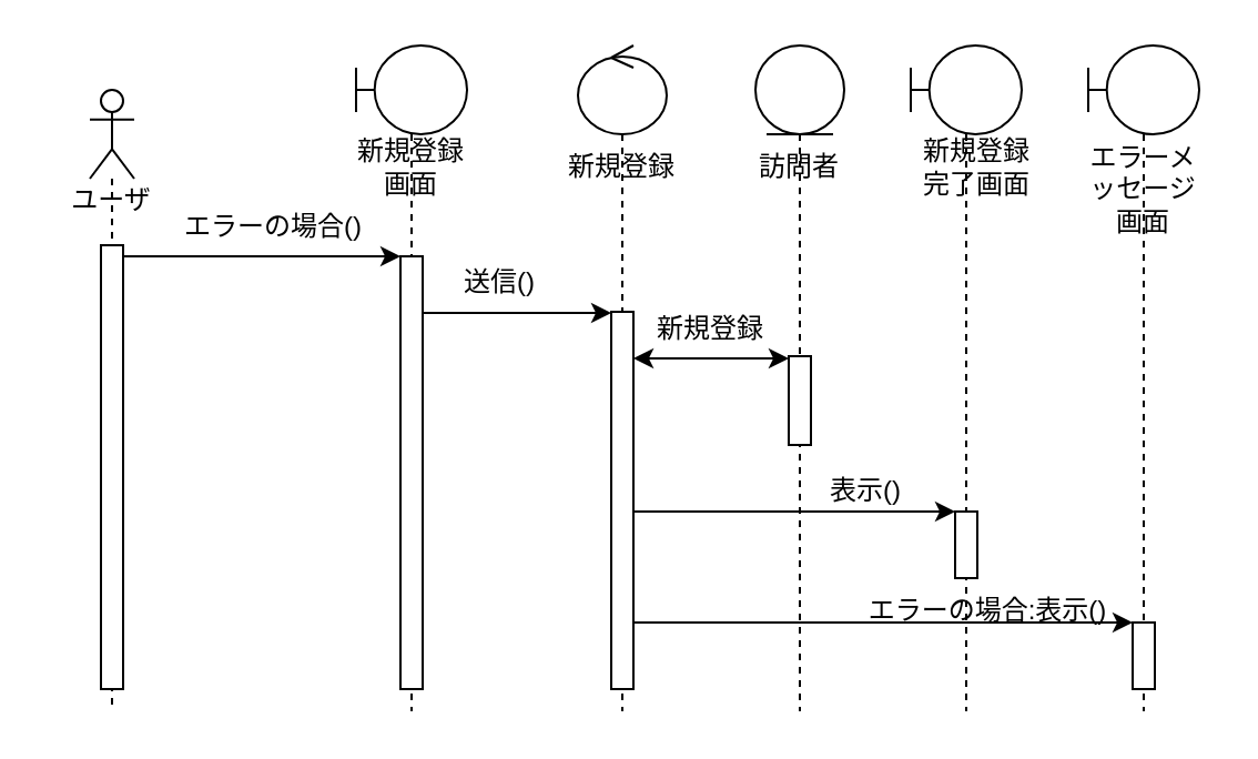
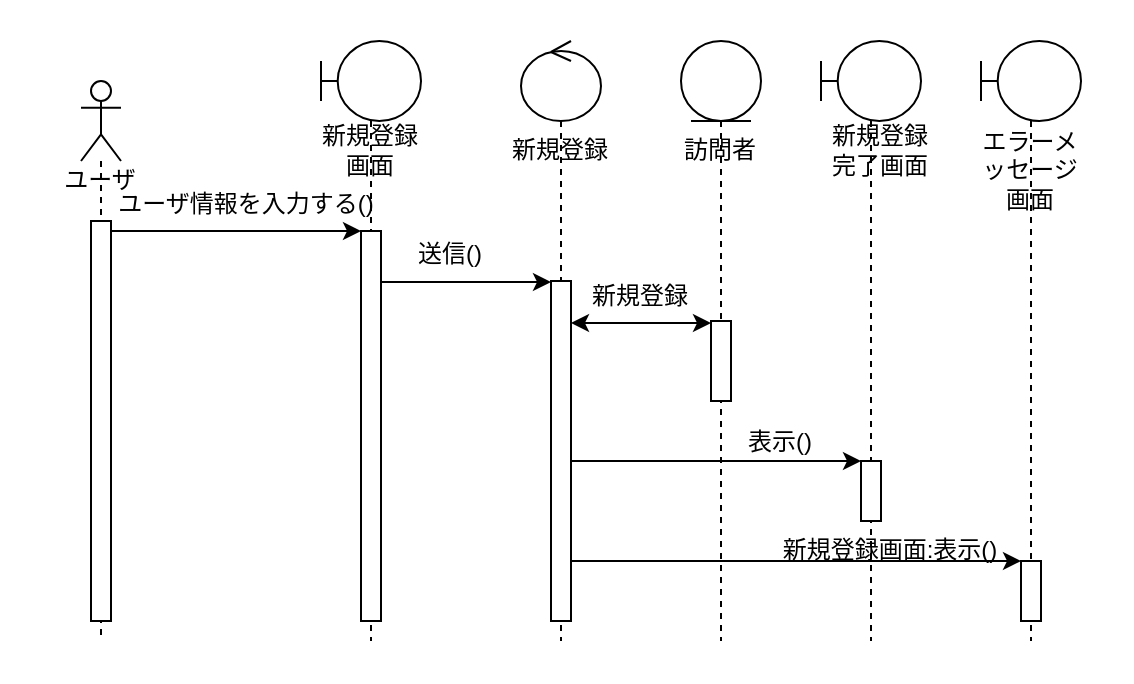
- <mxCell id="23" value="エラーの場合()" style="text;html=1;align=center;verticalAlign=middle;whiteSpace=wrap;rounded=0;" vertex="1" parent="1"><mxGeometry x="50" y="100" width="146" height="4" as="geometry" /></mxCell>
+ <mxCell id="23" value="ユーザ情報を入力する()" style="text;html=1;align=center;verticalAlign=middle;whiteSpace=wrap;rounded=0;" vertex="1" parent="1"><mxGeometry x="50" y="100" width="146" height="4" as="geometry" /></mxCell>
- <mxCell id="29" value="エラーの場合:表示()" style="text;html=1;align=center;verticalAlign=middle;whiteSpace=wrap;rounded=0;" vertex="1" parent="1"><mxGeometry x="390" y="270" width="110" height="10" as="geometry" /></mxCell>
+ <mxCell id="29" value="新規登録画面:表示()" style="text;html=1;align=center;verticalAlign=middle;whiteSpace=wrap;rounded=0;" vertex="1" parent="1"><mxGeometry x="390" y="270" width="110" height="10" as="geometry" /></mxCell>
